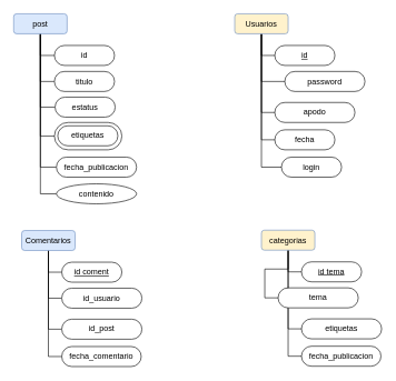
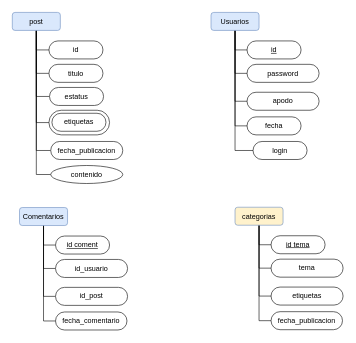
- <mxCell id="21" value="Usuarios" style="rounded=1;whiteSpace=wrap;html=1;fillColor=#fff2cc;strokeColor=#6c8ebf;" parent="1" vertex="1"><mxGeometry x="351" y="20" width="80" height="30" as="geometry" /></mxCell>
+ <mxCell id="21" value="Usuarios" style="rounded=1;whiteSpace=wrap;html=1;fillColor=#dae8fc;strokeColor=#6c8ebf;" parent="1" vertex="1"><mxGeometry x="351" y="20" width="80" height="30" as="geometry" /></mxCell>
- <mxCell id="23" value="password" style="rounded=1;whiteSpace=wrap;html=1;glass=0;shadow=0;gradientColor=none;labelBorderColor=none;direction=west;perimeterSpacing=0;arcSize=50;" parent="1" vertex="1"><mxGeometry x="426" y="106.5" width="120" height="30" as="geometry" /></mxCell>
+ <mxCell id="23" value="password" style="rounded=1;whiteSpace=wrap;html=1;glass=0;shadow=0;gradientColor=none;labelBorderColor=none;direction=west;perimeterSpacing=0;arcSize=50;" parent="1" vertex="1"><mxGeometry x="411" y="106.5" width="120" height="30" as="geometry" /></mxCell>
- <mxCell id="42" value="tema" style="rounded=1;whiteSpace=wrap;html=1;glass=0;shadow=0;gradientColor=none;labelBorderColor=none;direction=west;perimeterSpacing=0;arcSize=50;" parent="1" vertex="1"><mxGeometry x="416" y="431" width="120" height="30" as="geometry" /></mxCell>
+ <mxCell id="42" value="tema" style="rounded=1;whiteSpace=wrap;html=1;glass=0;shadow=0;gradientColor=none;labelBorderColor=none;direction=west;perimeterSpacing=0;arcSize=50;" parent="1" vertex="1"><mxGeometry x="451" y="431" width="120" height="30" as="geometry" /></mxCell>
